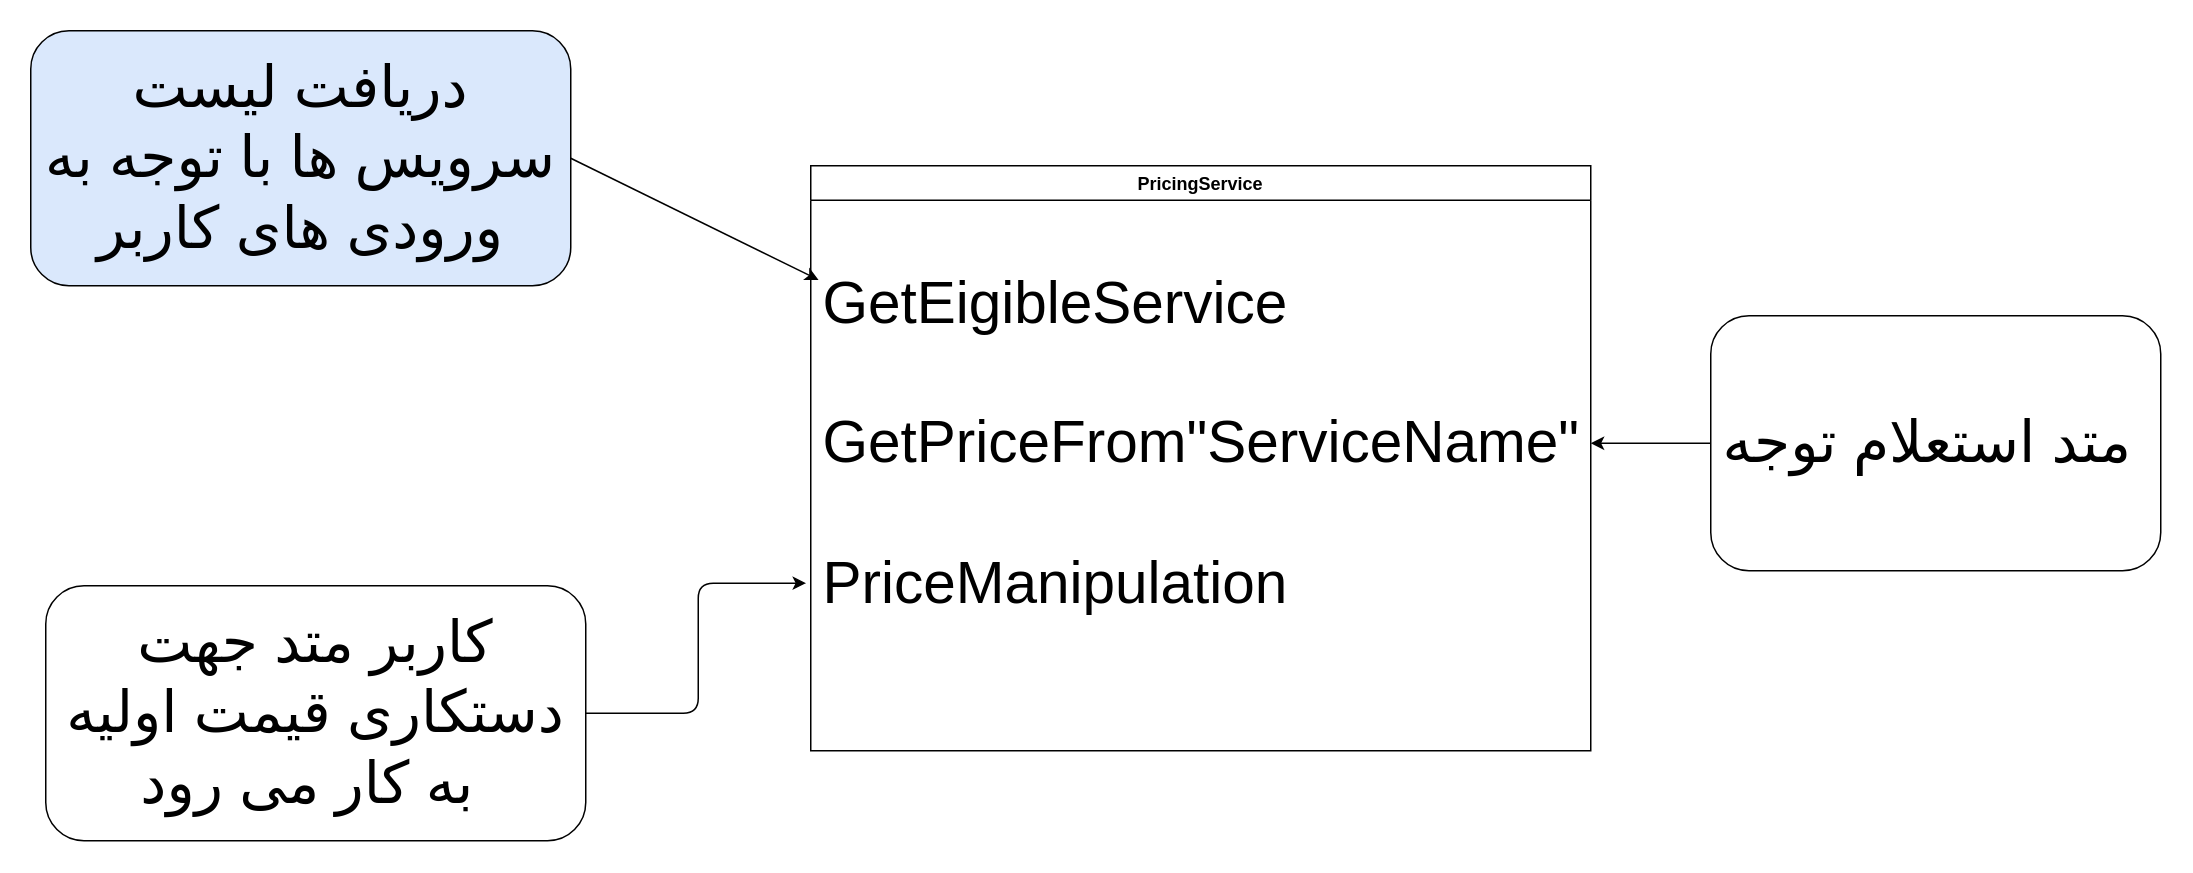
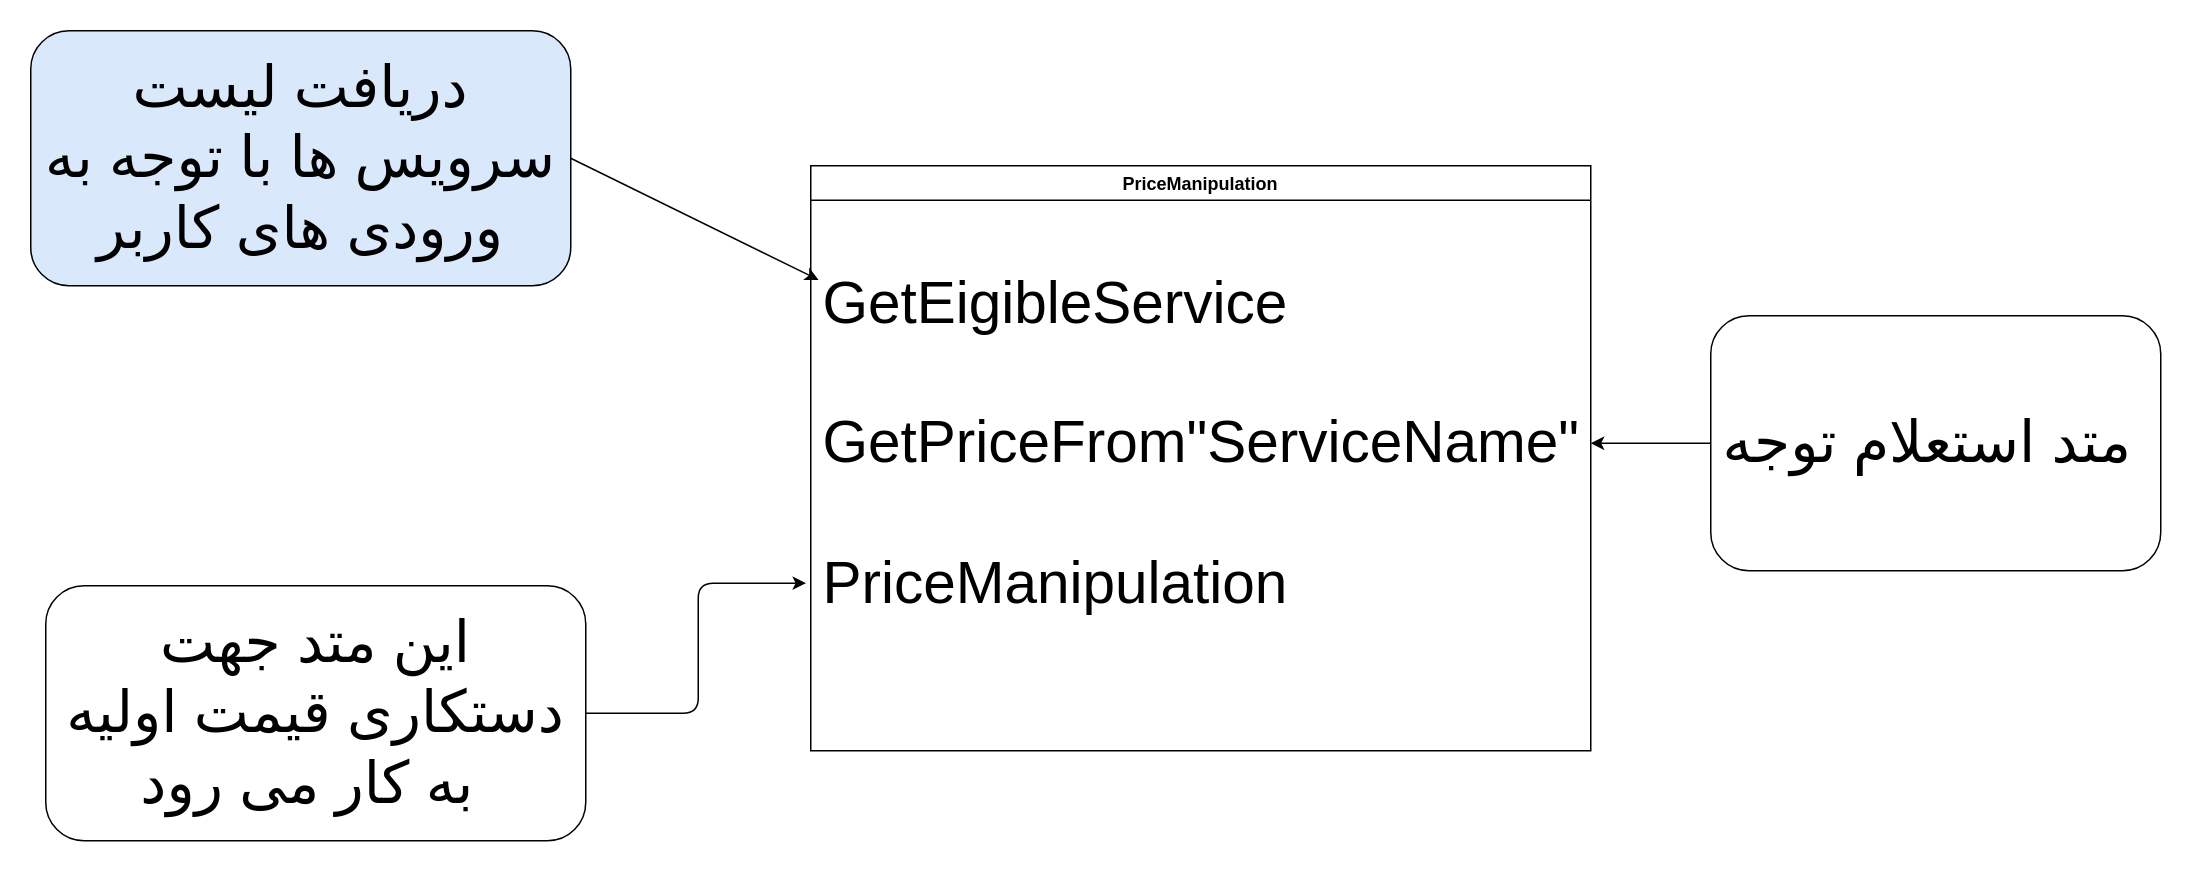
- <mxCell id="2" value="PricingService" style="swimlane;" parent="1" vertex="1"><mxGeometry x="540" y="110" width="520" height="390" as="geometry" /></mxCell>
+ <mxCell id="2" value="PriceManipulation" style="swimlane;" parent="1" vertex="1"><mxGeometry x="540" y="110" width="520" height="390" as="geometry" /></mxCell>
- <mxCell id="7" value="کاربر متد جهت دستکاری قیمت اولیه به کار می رود&amp;nbsp;" style="rounded=1;whiteSpace=wrap;html=1;fontSize=39;fontColor=none;" parent="1" vertex="1"><mxGeometry x="30" y="390" width="360" height="170" as="geometry" /></mxCell>
+ <mxCell id="7" value="این متد جهت دستکاری قیمت اولیه به کار می رود&amp;nbsp;" style="rounded=1;whiteSpace=wrap;html=1;fontSize=39;fontColor=none;" parent="1" vertex="1"><mxGeometry x="30" y="390" width="360" height="170" as="geometry" /></mxCell>
